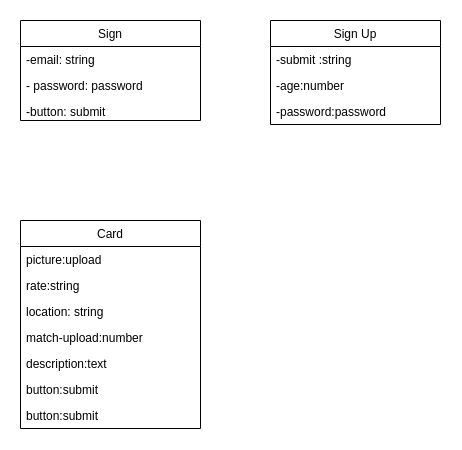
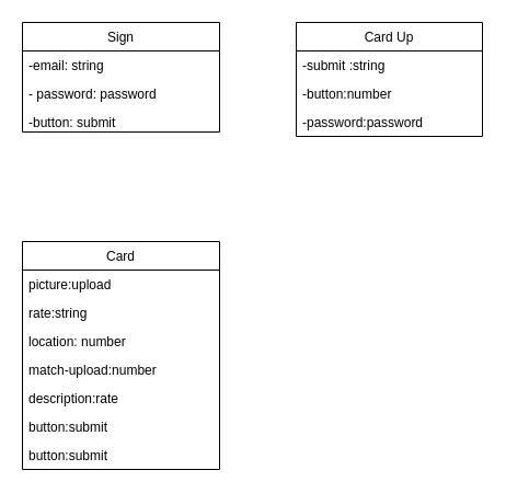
- <mxCell id="6" value="Sign Up" style="swimlane;fontStyle=0;childLayout=stackLayout;horizontal=1;startSize=26;fillColor=none;horizontalStack=0;resizeParent=1;resizeParentMax=0;resizeLast=0;collapsible=1;marginBottom=0;" vertex="1" parent="1"><mxGeometry x="270" y="20" width="170" height="104" as="geometry"><mxRectangle x="530" y="30" width="80" height="26" as="alternateBounds" /></mxGeometry></mxCell>
+ <mxCell id="6" value="Card Up" style="swimlane;fontStyle=0;childLayout=stackLayout;horizontal=1;startSize=26;fillColor=none;horizontalStack=0;resizeParent=1;resizeParentMax=0;resizeLast=0;collapsible=1;marginBottom=0;" vertex="1" parent="1"><mxGeometry x="270" y="20" width="170" height="104" as="geometry"><mxRectangle x="530" y="30" width="80" height="26" as="alternateBounds" /></mxGeometry></mxCell>
- <mxCell id="8" value="-age:number" style="text;strokeColor=none;fillColor=none;align=left;verticalAlign=top;spacingLeft=4;spacingRight=4;overflow=hidden;rotatable=0;points=[[0,0.5],[1,0.5]];portConstraint=eastwest;" vertex="1" parent="6"><mxGeometry y="52" width="170" height="26" as="geometry" /></mxCell>
+ <mxCell id="8" value="-button:number" style="text;strokeColor=none;fillColor=none;align=left;verticalAlign=top;spacingLeft=4;spacingRight=4;overflow=hidden;rotatable=0;points=[[0,0.5],[1,0.5]];portConstraint=eastwest;" vertex="1" parent="6"><mxGeometry y="52" width="170" height="26" as="geometry" /></mxCell>
- <mxCell id="13" value="location: string" style="text;strokeColor=none;fillColor=none;align=left;verticalAlign=top;spacingLeft=4;spacingRight=4;overflow=hidden;rotatable=0;points=[[0,0.5],[1,0.5]];portConstraint=eastwest;" vertex="1" parent="10"><mxGeometry y="78" width="180" height="26" as="geometry" /></mxCell>
+ <mxCell id="13" value="location: number" style="text;strokeColor=none;fillColor=none;align=left;verticalAlign=top;spacingLeft=4;spacingRight=4;overflow=hidden;rotatable=0;points=[[0,0.5],[1,0.5]];portConstraint=eastwest;" vertex="1" parent="10"><mxGeometry y="78" width="180" height="26" as="geometry" /></mxCell>
- <mxCell id="15" value="description:text" style="text;strokeColor=none;fillColor=none;align=left;verticalAlign=top;spacingLeft=4;spacingRight=4;overflow=hidden;rotatable=0;points=[[0,0.5],[1,0.5]];portConstraint=eastwest;" vertex="1" parent="10"><mxGeometry y="130" width="180" height="26" as="geometry" /></mxCell>
+ <mxCell id="15" value="description:rate" style="text;strokeColor=none;fillColor=none;align=left;verticalAlign=top;spacingLeft=4;spacingRight=4;overflow=hidden;rotatable=0;points=[[0,0.5],[1,0.5]];portConstraint=eastwest;" vertex="1" parent="10"><mxGeometry y="130" width="180" height="26" as="geometry" /></mxCell>
